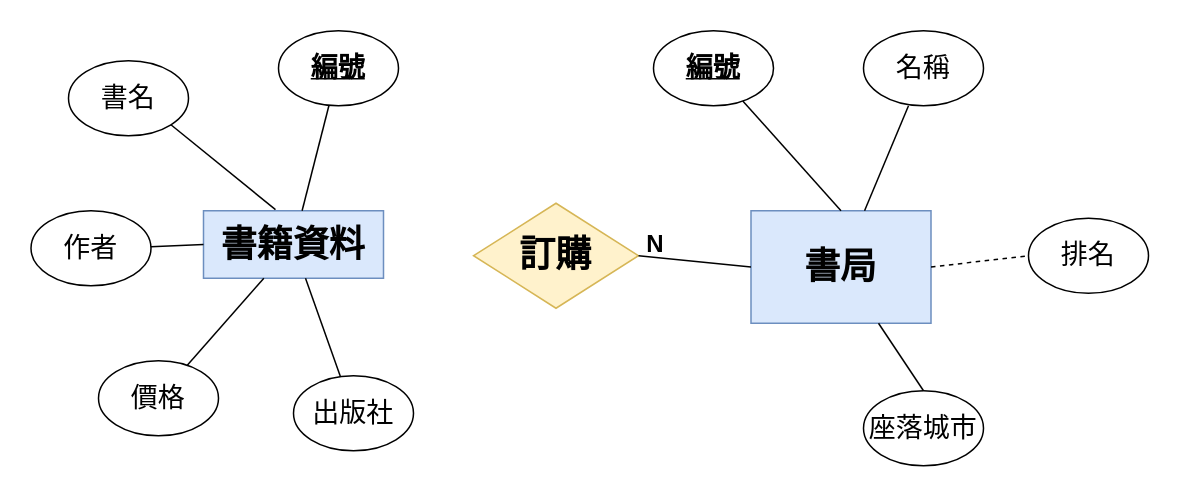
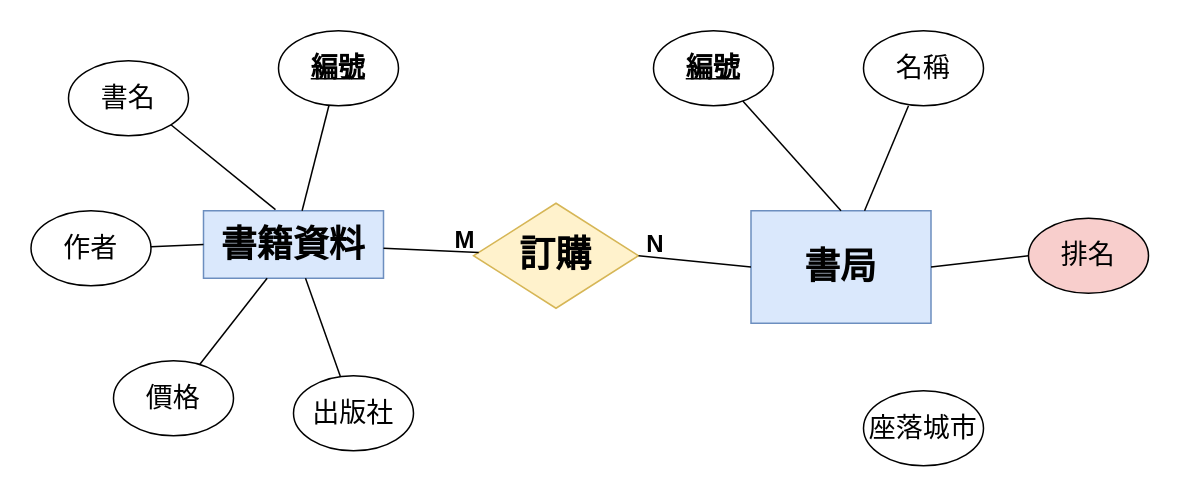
+ <mxCell id="12" value="" style="endArrow=none;html=1;rounded=0;" parent="1" source="2" target="11" edge="1"><mxGeometry width="50" height="50" relative="1" as="geometry"><mxPoint x="415" y="250" as="sourcePoint" /><mxPoint x="465" y="200" as="targetPoint" /></mxGeometry></mxCell>
+ <mxCell id="13" value="&lt;h1 style=&quot;&quot;&gt;&lt;font style=&quot;font-size: 16px;&quot;&gt;M&lt;/font&gt;&lt;/h1&gt;" style="edgeLabel;html=1;align=center;verticalAlign=bottom;resizable=0;points=[];fontSize=11;labelBackgroundColor=none;textShadow=0;fontColor=default;" parent="12" vertex="1" connectable="0"><mxGeometry x="0.427" y="3" relative="1" as="geometry"><mxPoint x="8" y="23" as="offset" /></mxGeometry></mxCell>
- <mxCell id="21" value="&lt;h2&gt;&lt;span style=&quot;font-weight: normal;&quot;&gt;排名&lt;/span&gt;&lt;/h2&gt;" style="ellipse;whiteSpace=wrap;html=1;" parent="1" vertex="1"><mxGeometry x="685" y="145" width="80" height="50" as="geometry" /></mxCell>
+ <mxCell id="21" value="&lt;h2&gt;&lt;span style=&quot;font-weight: normal;&quot;&gt;排名&lt;/span&gt;&lt;/h2&gt;" style="ellipse;whiteSpace=wrap;html=1;fillColor=#f8cecc;" parent="1" vertex="1"><mxGeometry x="685" y="145" width="80" height="50" as="geometry" /></mxCell>
- <mxCell id="25" value="" style="endArrow=none;html=1;rounded=0;entryX=0;entryY=0.5;entryDx=0;entryDy=0;exitX=1;exitY=0.5;exitDx=0;exitDy=0;dashed=1;" parent="1" source="14" target="21" edge="1"><mxGeometry width="50" height="50" relative="1" as="geometry"><mxPoint x="615" y="170" as="sourcePoint" /><mxPoint x="665" y="120" as="targetPoint" /></mxGeometry></mxCell>
+ <mxCell id="25" value="" style="endArrow=none;html=1;rounded=0;entryX=0;entryY=0.5;entryDx=0;entryDy=0;exitX=1;exitY=0.5;exitDx=0;exitDy=0;" parent="1" source="14" target="21" edge="1"><mxGeometry width="50" height="50" relative="1" as="geometry"><mxPoint x="615" y="170" as="sourcePoint" /><mxPoint x="665" y="120" as="targetPoint" /></mxGeometry></mxCell>
- <mxCell id="26" value="" style="endArrow=none;html=1;rounded=0;exitX=0.5;exitY=0;exitDx=0;exitDy=0;" parent="1" source="22" target="14" edge="1"><mxGeometry width="50" height="50" relative="1" as="geometry"><mxPoint x="565" y="250" as="sourcePoint" /><mxPoint x="615" y="200" as="targetPoint" /></mxGeometry></mxCell>
- <mxCell id="6" value="&lt;h2&gt;&lt;span style=&quot;font-weight: normal;&quot;&gt;價格&lt;/span&gt;&lt;/h2&gt;" style="ellipse;whiteSpace=wrap;html=1;" parent="1" vertex="1"><mxGeometry x="65" y="240" width="80" height="50" as="geometry" /></mxCell>
+ <mxCell id="6" value="&lt;h2&gt;&lt;span style=&quot;font-weight: normal;&quot;&gt;價格&lt;/span&gt;&lt;/h2&gt;" style="ellipse;whiteSpace=wrap;html=1;" parent="1" vertex="1"><mxGeometry x="75" y="240" width="80" height="50" as="geometry" /></mxCell>
